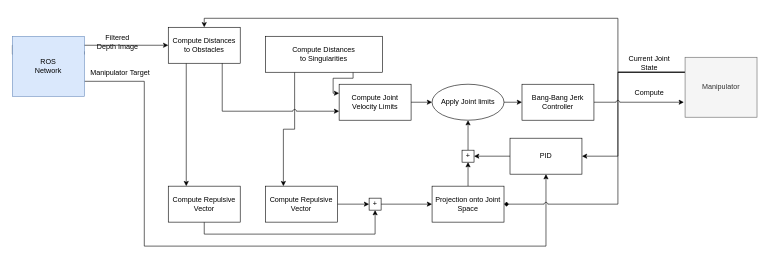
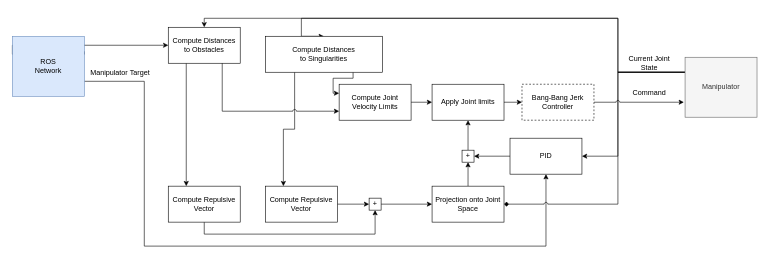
+ <mxCell id="9" style="edgeStyle=orthogonalEdgeStyle;rounded=0;html=1;exitX=0;exitY=0.25;exitDx=0;exitDy=0;entryX=0.5;entryY=0;entryDx=0;entryDy=0;fontSize=12;" parent="1" source="12" target="17" edge="1"><mxGeometry relative="1" as="geometry"><Array as="points"><mxPoint x="1030" y="120" /><mxPoint x="1030" y="30" /><mxPoint x="502" y="30" /></Array></mxGeometry></mxCell>
- <mxCell id="6" value="Filtered&lt;br&gt;Depth Image" style="text;html=1;align=center;verticalAlign=middle;resizable=0;points=[];autosize=1;strokeColor=none;fillColor=none;" parent="1" vertex="1"><mxGeometry x="150" y="49" width="90" height="40" as="geometry" /></mxCell>
- <mxCell id="30" value="Compute" style="text;html=1;align=center;verticalAlign=middle;resizable=0;points=[];autosize=1;strokeColor=none;fillColor=none;fontSize=12;" parent="1" vertex="1"><mxGeometry x="1042" y="140" width="80" height="30" as="geometry" /></mxCell>
+ <mxCell id="30" value="Command" style="text;html=1;align=center;verticalAlign=middle;resizable=0;points=[];autosize=1;strokeColor=none;fillColor=none;fontSize=12;" parent="1" vertex="1"><mxGeometry x="1042" y="140" width="80" height="30" as="geometry" /></mxCell>
- <mxCell id="37" value="Apply Joint limits" style="ellipse;whiteSpace=wrap;html=1;fontSize=12;" parent="1" vertex="1"><mxGeometry x="720" y="140" width="120" height="60" as="geometry" /></mxCell>
+ <mxCell id="37" value="Apply Joint limits" style="rounded=0;whiteSpace=wrap;html=1;fontSize=12;" parent="1" vertex="1"><mxGeometry x="720" y="140" width="120" height="60" as="geometry" /></mxCell>
- <mxCell id="38" value="Bang-Bang Jerk Controller" style="rounded=0;whiteSpace=wrap;html=1;fontSize=12;" parent="1" vertex="1"><mxGeometry x="870" y="140" width="120" height="60" as="geometry" /></mxCell>
+ <mxCell id="38" value="Bang-Bang Jerk Controller" style="rounded=0;whiteSpace=wrap;html=1;fontSize=12;dashed=1;" parent="1" vertex="1"><mxGeometry x="870" y="140" width="120" height="60" as="geometry" /></mxCell>
